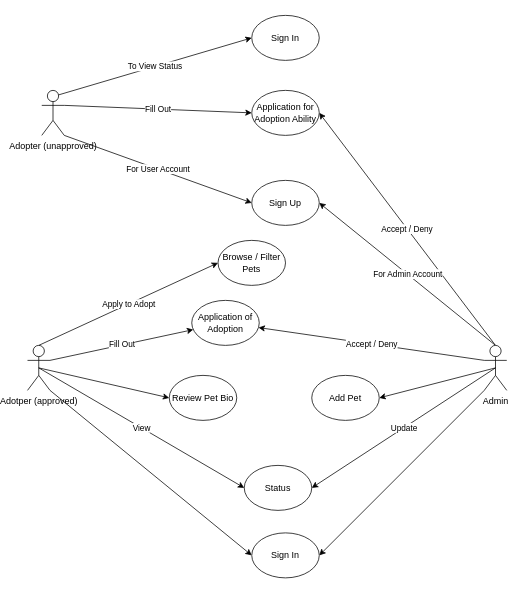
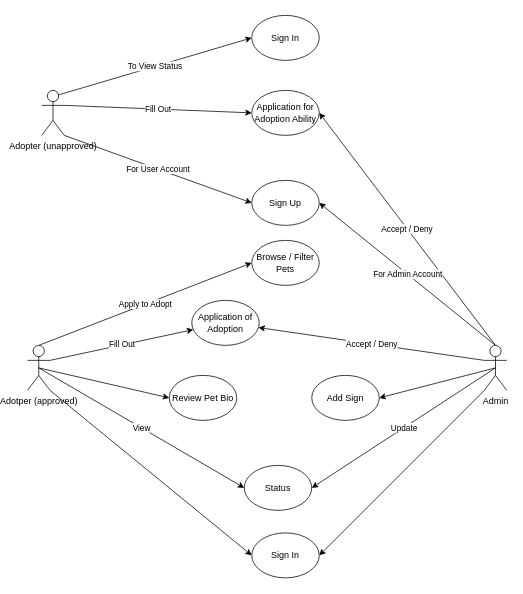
- <mxCell id="16" value="Browse / Filter Pets" style="ellipse;whiteSpace=wrap;html=1;" parent="1" vertex="1"><mxGeometry x="274" y="320" width="90" height="60" as="geometry" /></mxCell>
+ <mxCell id="16" value="Browse / Filter Pets" style="ellipse;whiteSpace=wrap;html=1;" parent="1" vertex="1"><mxGeometry x="319" y="320" width="90" height="60" as="geometry" /></mxCell>
- <mxCell id="21" value="&lt;div style=&quot;text-align: start;&quot;&gt;Add Pet&lt;/div&gt;" style="ellipse;whiteSpace=wrap;html=1;" vertex="1" parent="1"><mxGeometry x="399" y="500" width="90" height="60" as="geometry" /></mxCell>
+ <mxCell id="21" value="&lt;div style=&quot;text-align: start;&quot;&gt;Add Sign&lt;/div&gt;" style="ellipse;whiteSpace=wrap;html=1;" vertex="1" parent="1"><mxGeometry x="399" y="500" width="90" height="60" as="geometry" /></mxCell>
